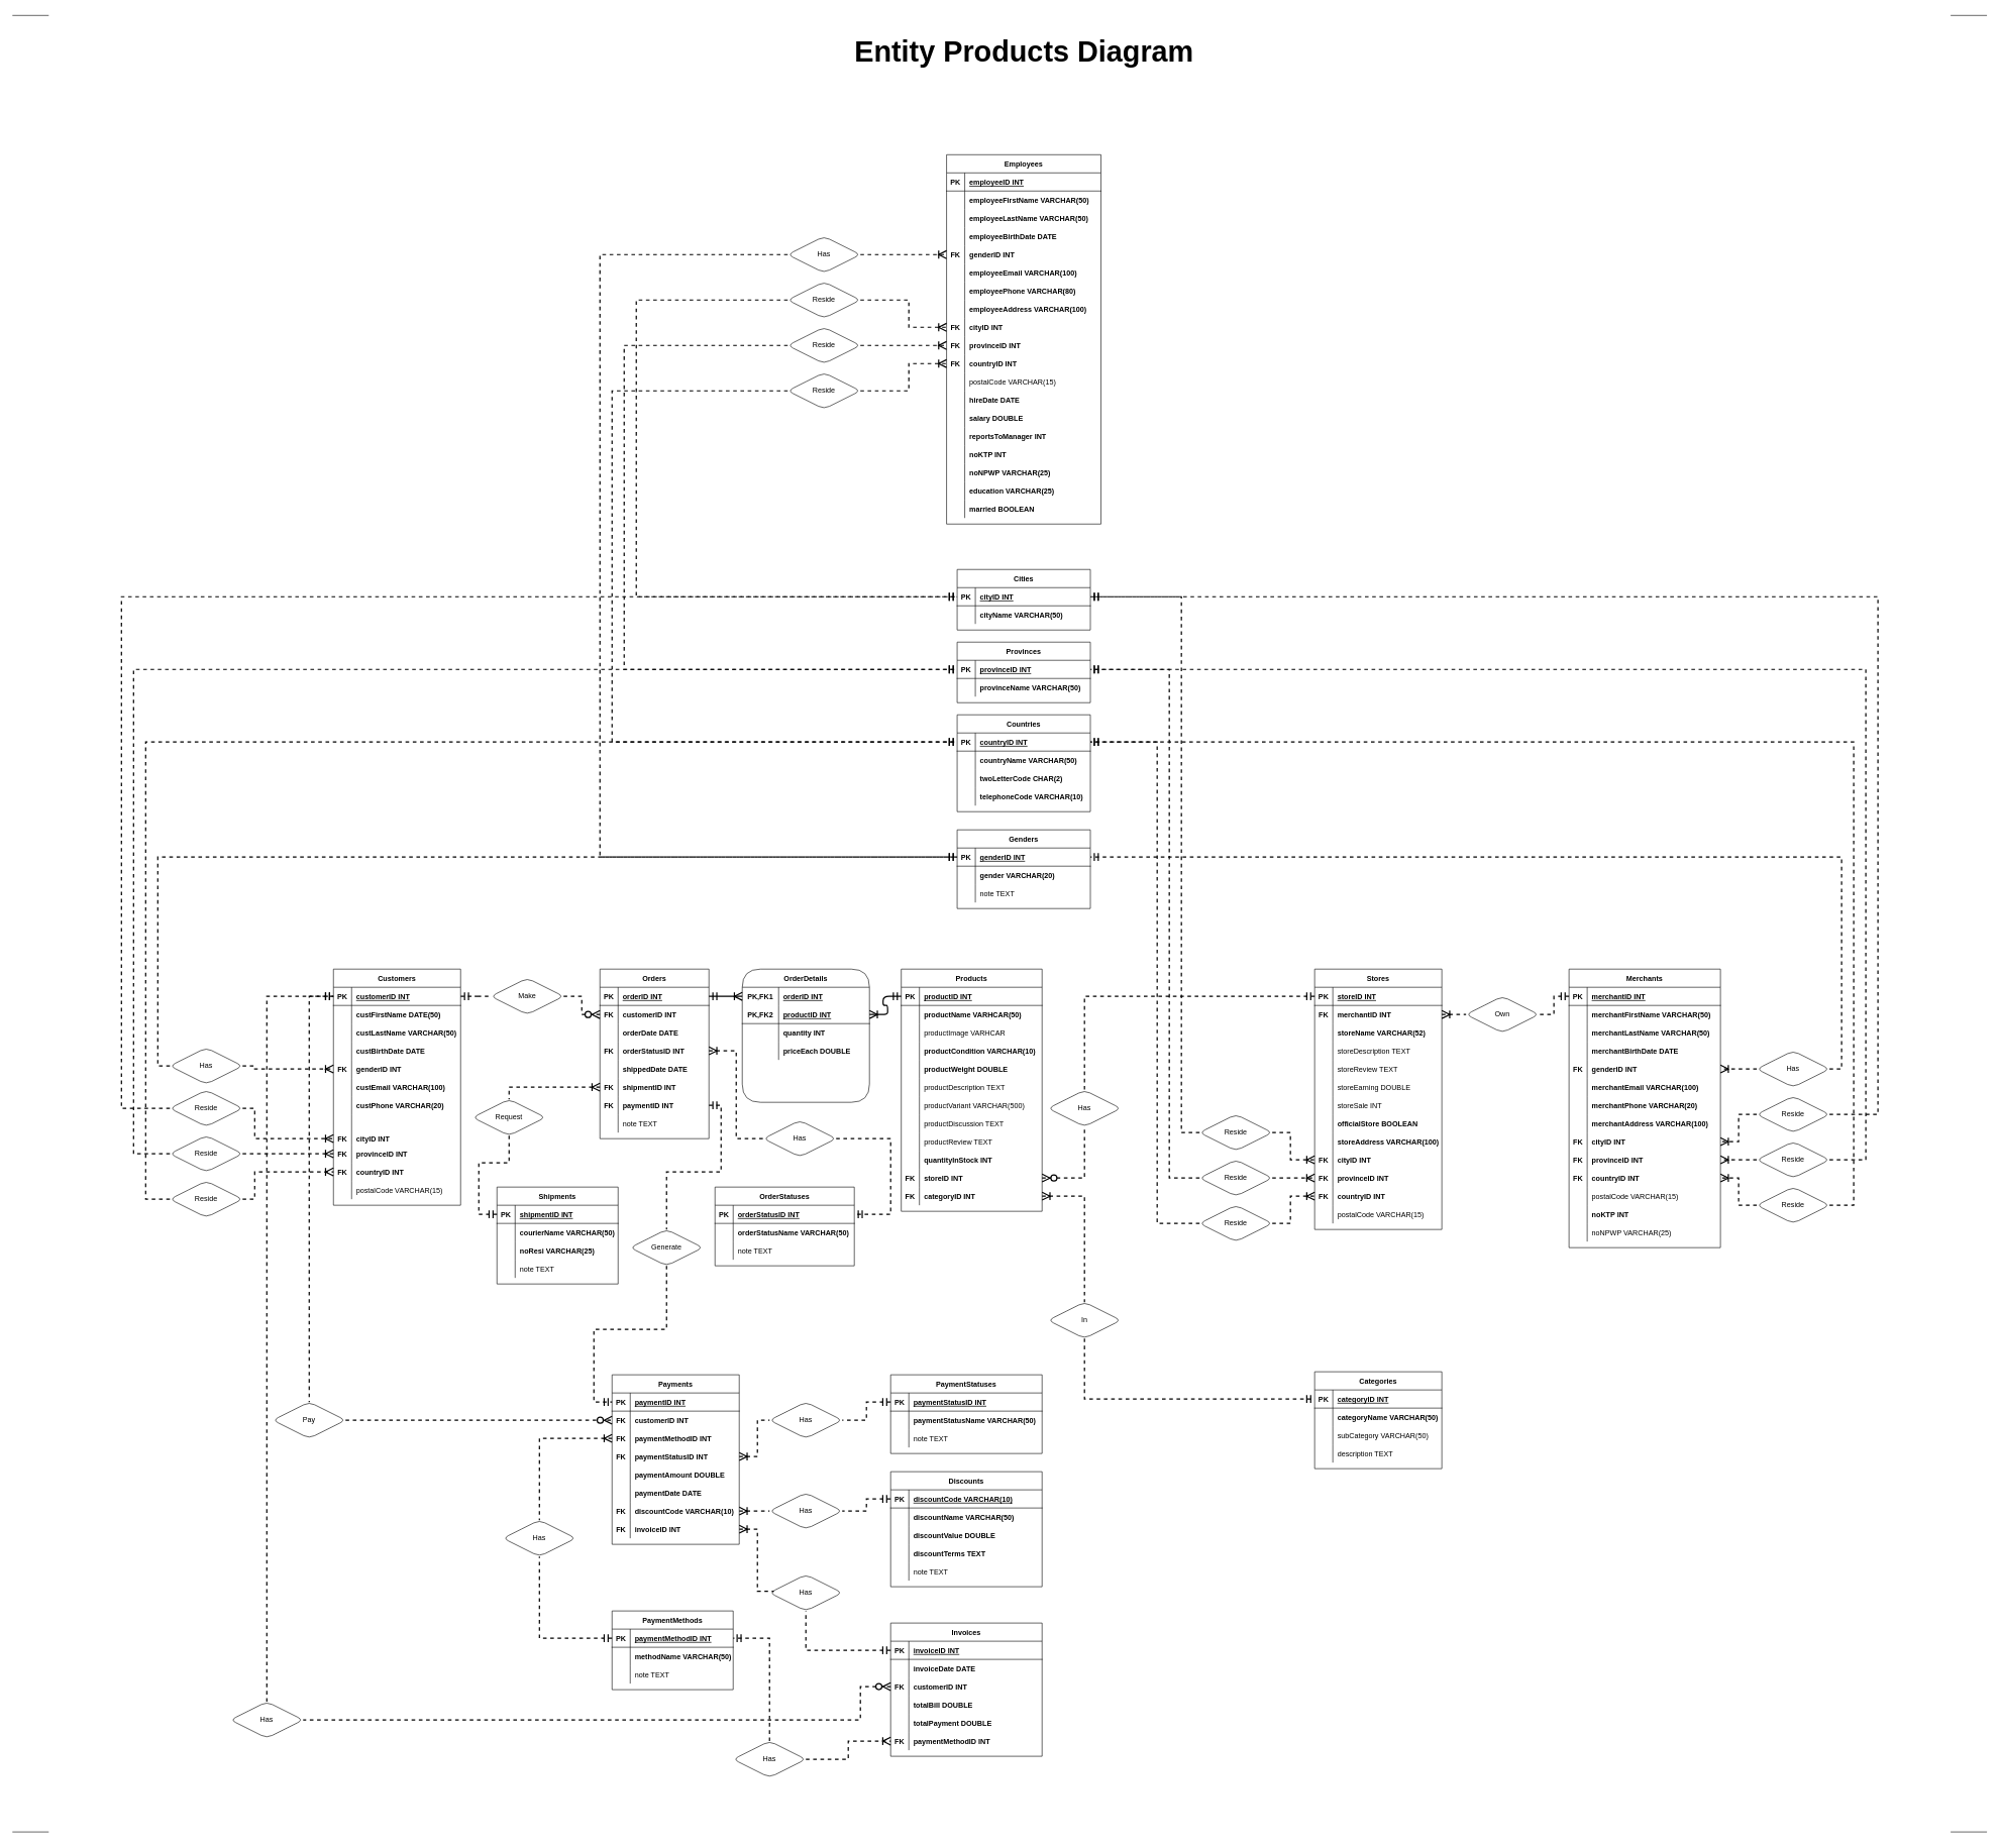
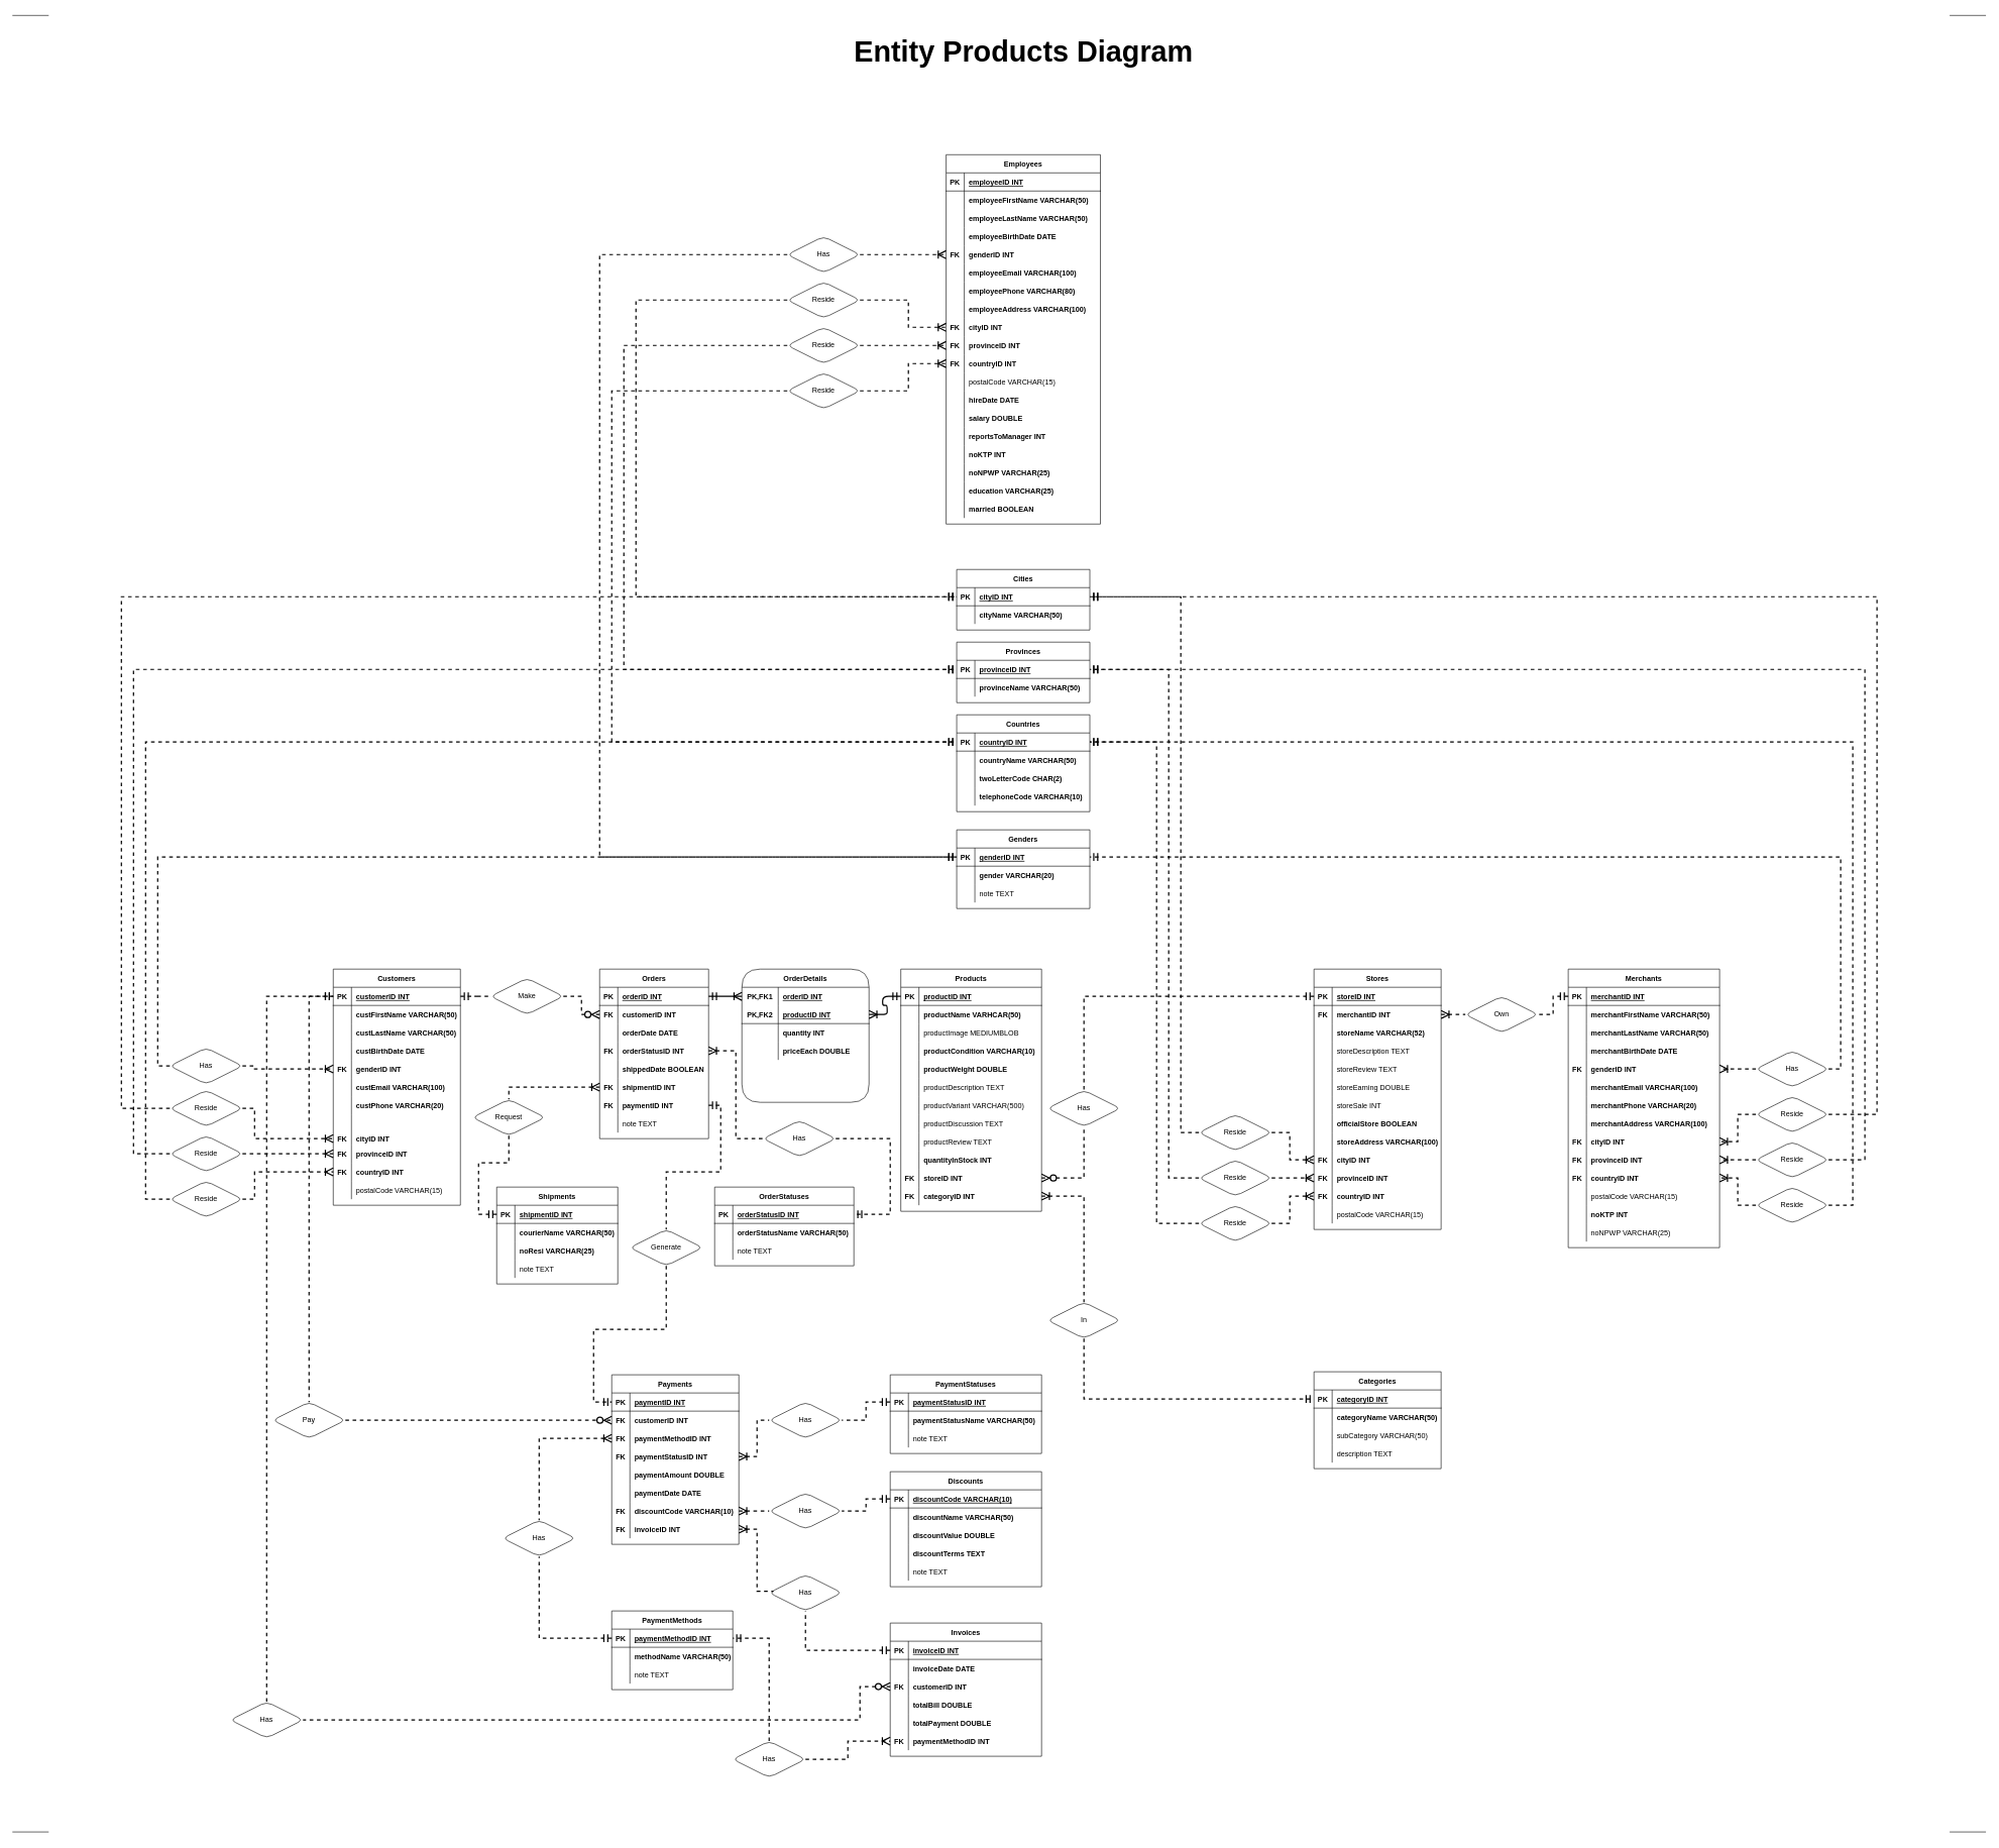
- <mxCell id="8" value="custFirstName DATE(50)" style="shape=partialRectangle;connectable=0;fillColor=none;top=0;left=0;bottom=0;right=0;align=left;spacingLeft=6;overflow=hidden;fontStyle=1" parent="6" vertex="1"><mxGeometry x="30" width="180" height="30" as="geometry" /></mxCell>
+ <mxCell id="8" value="custFirstName VARCHAR(50)" style="shape=partialRectangle;connectable=0;fillColor=none;top=0;left=0;bottom=0;right=0;align=left;spacingLeft=6;overflow=hidden;fontStyle=1" parent="6" vertex="1"><mxGeometry x="30" width="180" height="30" as="geometry" /></mxCell>
- <mxCell id="60" value="productImage VARHCAR" style="shape=partialRectangle;connectable=0;fillColor=none;top=0;left=0;bottom=0;right=0;align=left;spacingLeft=6;overflow=hidden;fontStyle=0" parent="58" vertex="1"><mxGeometry x="30" width="202.53" height="30" as="geometry" /></mxCell>
+ <mxCell id="60" value="productImage MEDIUMBLOB" style="shape=partialRectangle;connectable=0;fillColor=none;top=0;left=0;bottom=0;right=0;align=left;spacingLeft=6;overflow=hidden;fontStyle=0" parent="58" vertex="1"><mxGeometry x="30" width="202.53" height="30" as="geometry" /></mxCell>
- <mxCell id="103" value="shippedDate DATE" style="shape=partialRectangle;connectable=0;fillColor=none;top=0;left=0;bottom=0;right=0;align=left;spacingLeft=6;overflow=hidden;fontStyle=1" parent="101" vertex="1"><mxGeometry x="30" width="150" height="30" as="geometry" /></mxCell>
+ <mxCell id="103" value="shippedDate BOOLEAN" style="shape=partialRectangle;connectable=0;fillColor=none;top=0;left=0;bottom=0;right=0;align=left;spacingLeft=6;overflow=hidden;fontStyle=1" parent="101" vertex="1"><mxGeometry x="30" width="150" height="30" as="geometry" /></mxCell>
